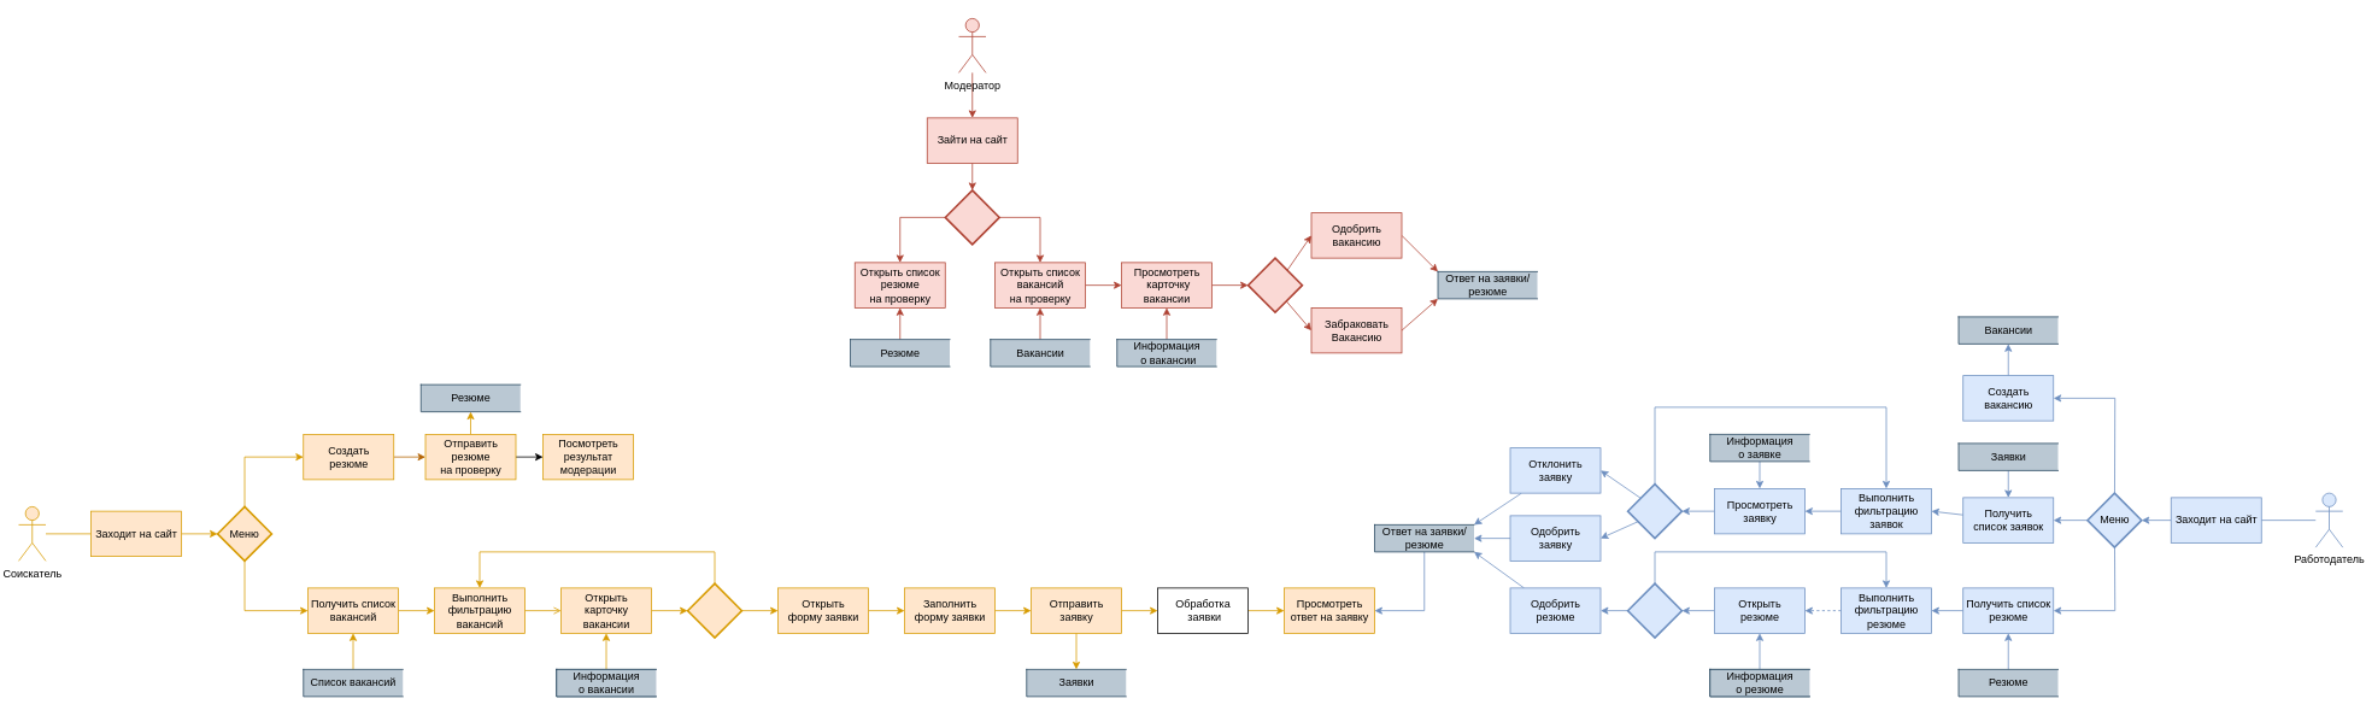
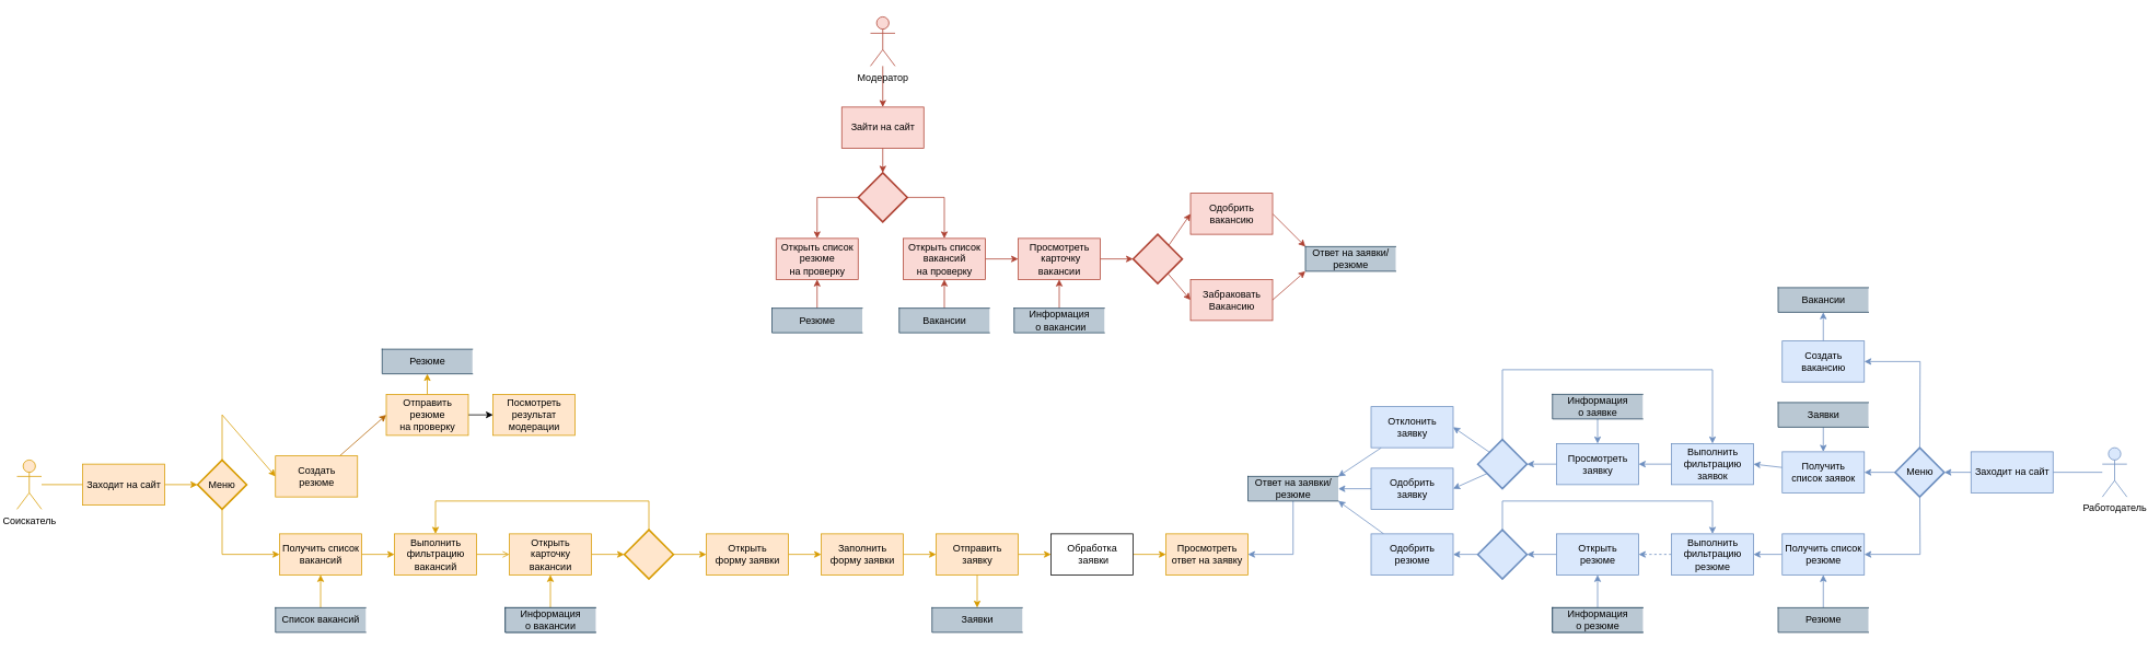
- <mxCell id="11" value="Создать&lt;br&gt;резюме" style="html=1;dashed=0;whitespace=wrap;fillColor=#ffe6cc;strokeColor=#d79b00;" vertex="1" parent="1"><mxGeometry x="335" y="480" width="100" height="50" as="geometry" /></mxCell>
+ <mxCell id="11" value="Создать&lt;br&gt;резюме" style="html=1;dashed=0;whitespace=wrap;fillColor=#ffe6cc;strokeColor=#d79b00;" vertex="1" parent="1"><mxGeometry x="335" y="555" width="100" height="50" as="geometry" /></mxCell>
